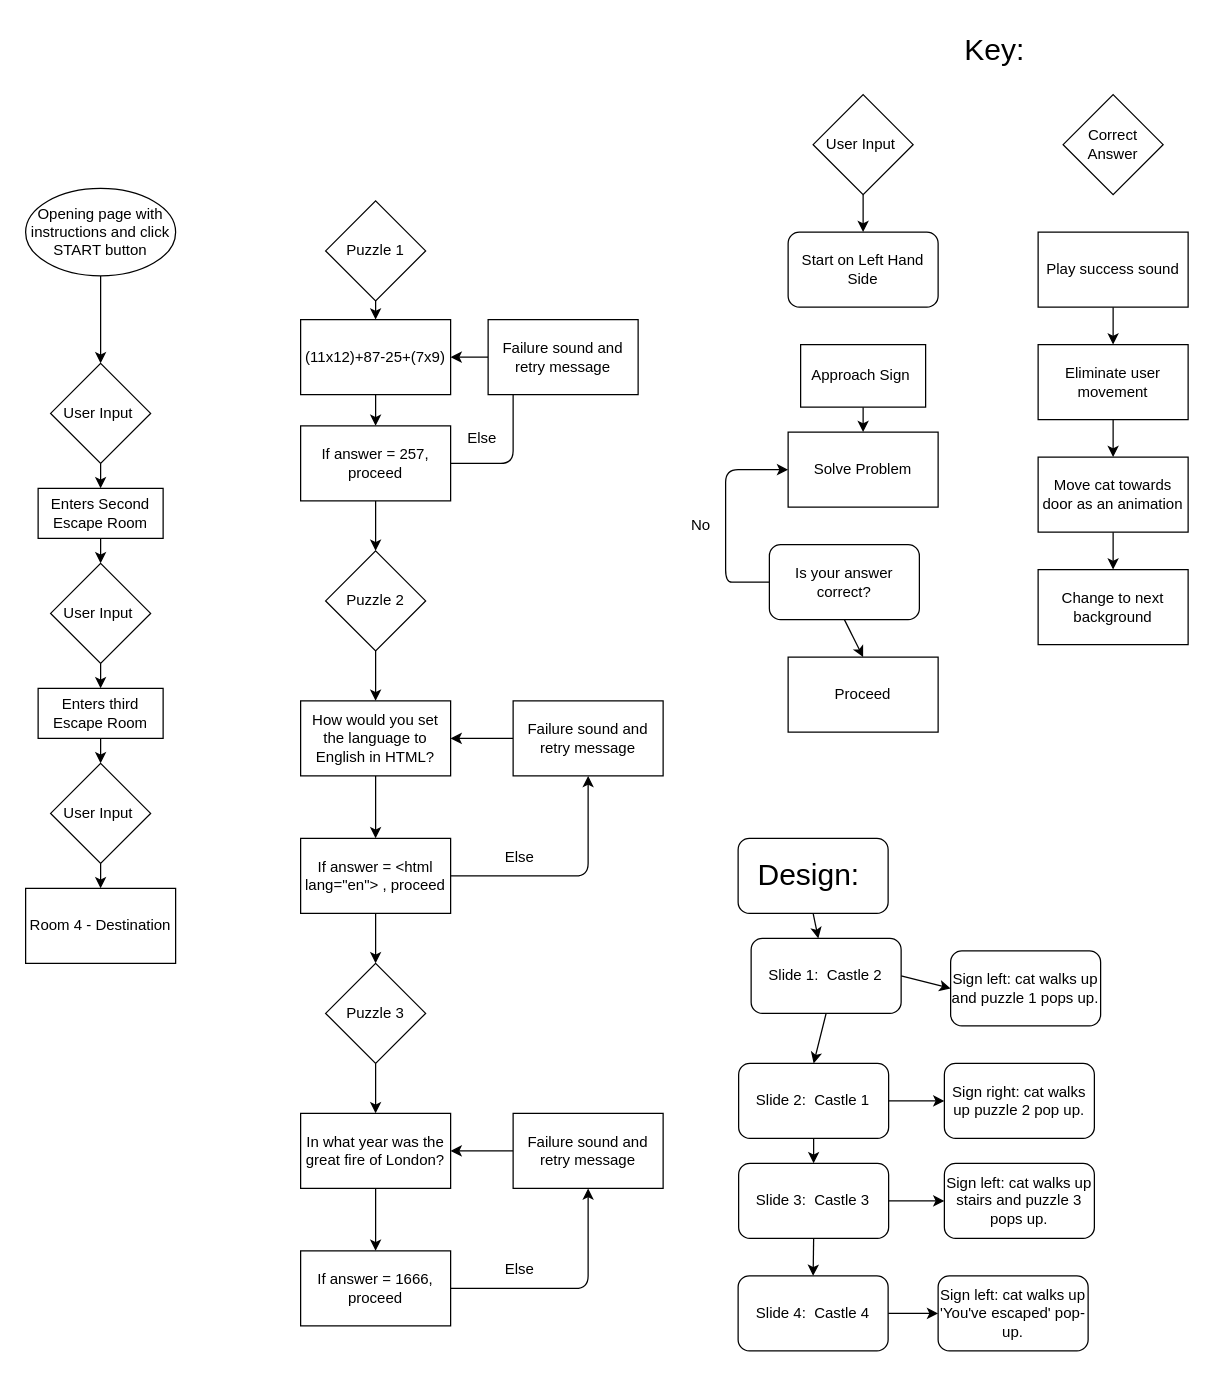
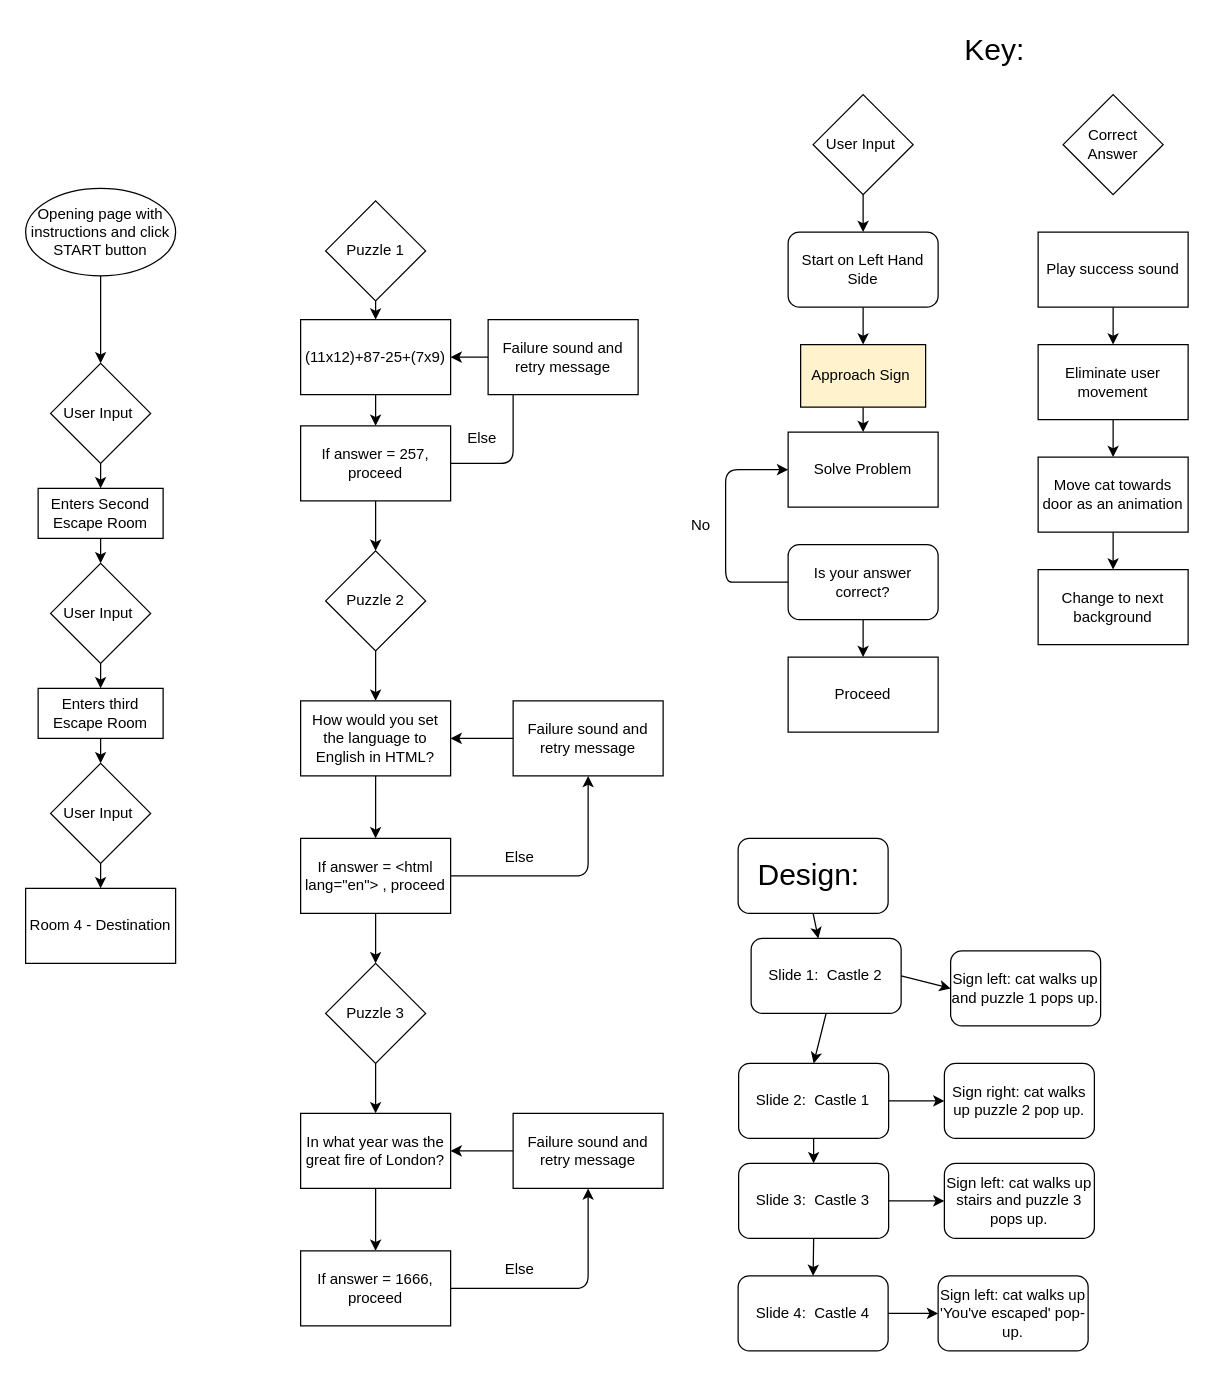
+ <mxCell id="57" style="edgeStyle=none;html=1;exitX=0.5;exitY=1;exitDx=0;exitDy=0;entryX=0.5;entryY=0;entryDx=0;entryDy=0;" parent="1" source="58" target="6" edge="1"><mxGeometry relative="1" as="geometry" /></mxCell>
- <mxCell id="6" value="Approach Sign&amp;nbsp;" style="rounded=0;whiteSpace=wrap;html=1;" parent="1" vertex="1"><mxGeometry x="640" y="275" width="100" height="50" as="geometry" /></mxCell>
+ <mxCell id="6" value="Approach Sign&amp;nbsp;" style="rounded=0;whiteSpace=wrap;html=1;fillColor=#fff2cc;" parent="1" vertex="1"><mxGeometry x="640" y="275" width="100" height="50" as="geometry" /></mxCell>
- <mxCell id="9" value="Is your answer correct?" style="rounded=1;whiteSpace=wrap;html=1;" parent="1" vertex="1"><mxGeometry x="615" y="435" width="120" height="60" as="geometry" /></mxCell>
+ <mxCell id="9" value="Is your answer correct?" style="rounded=1;whiteSpace=wrap;html=1;" parent="1" vertex="1"><mxGeometry x="630" y="435" width="120" height="60" as="geometry" /></mxCell>
